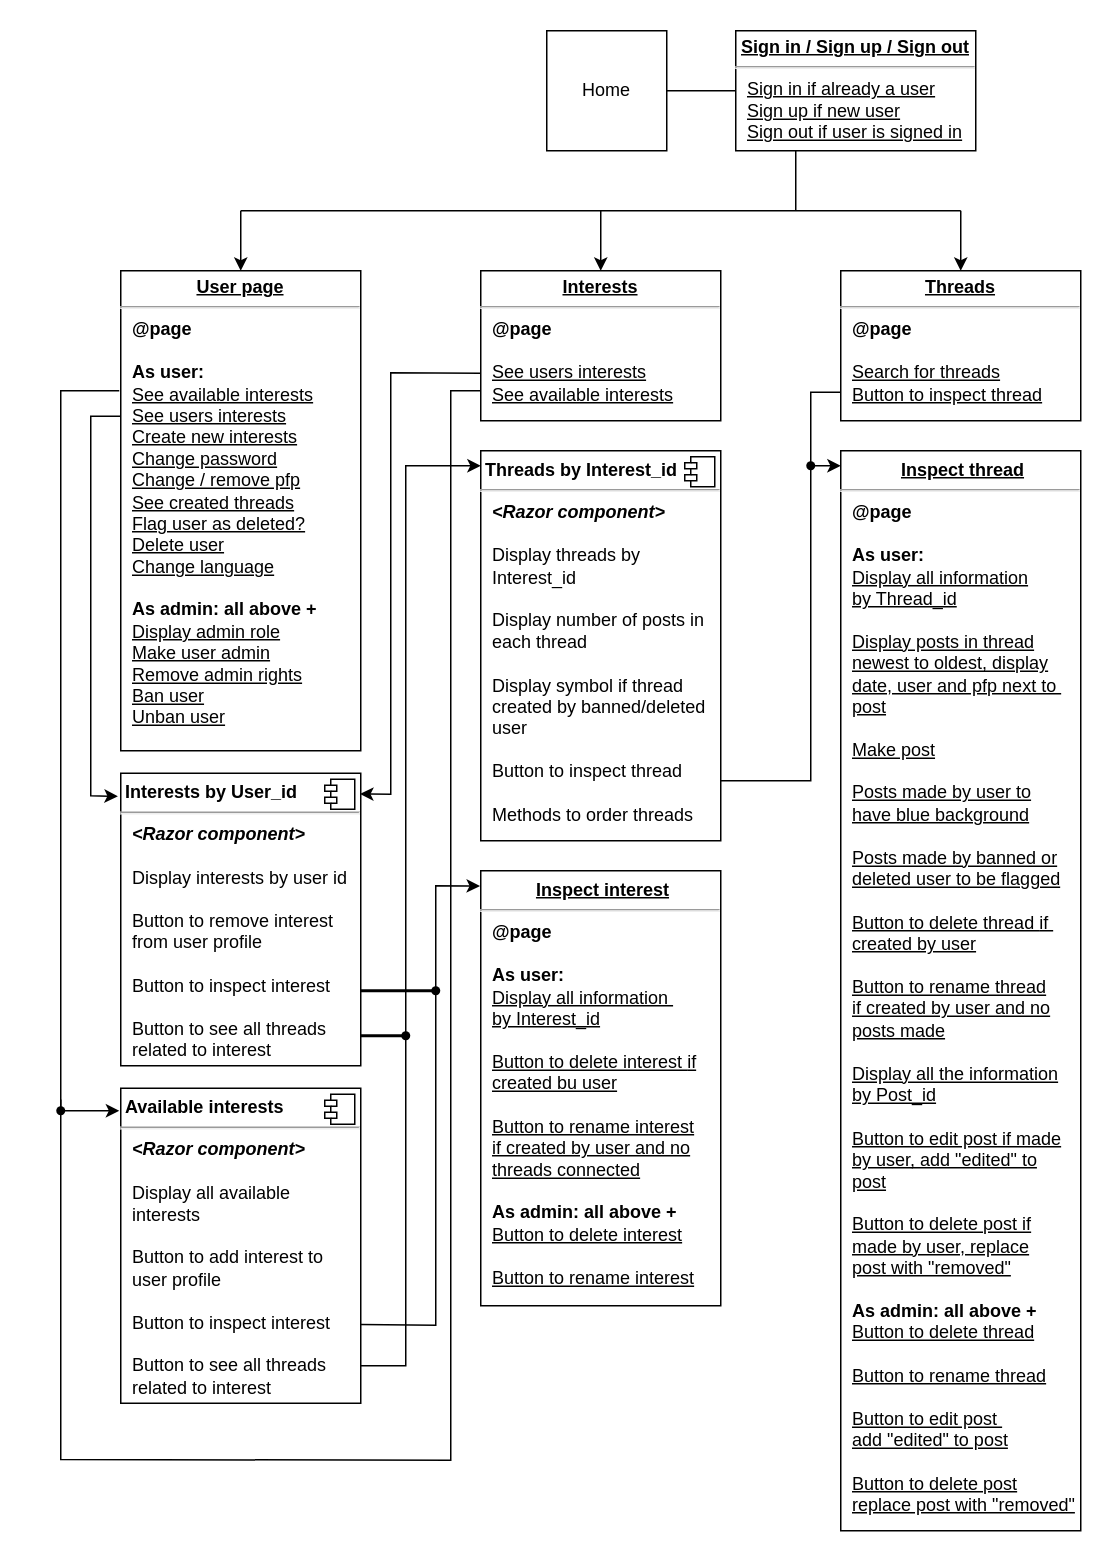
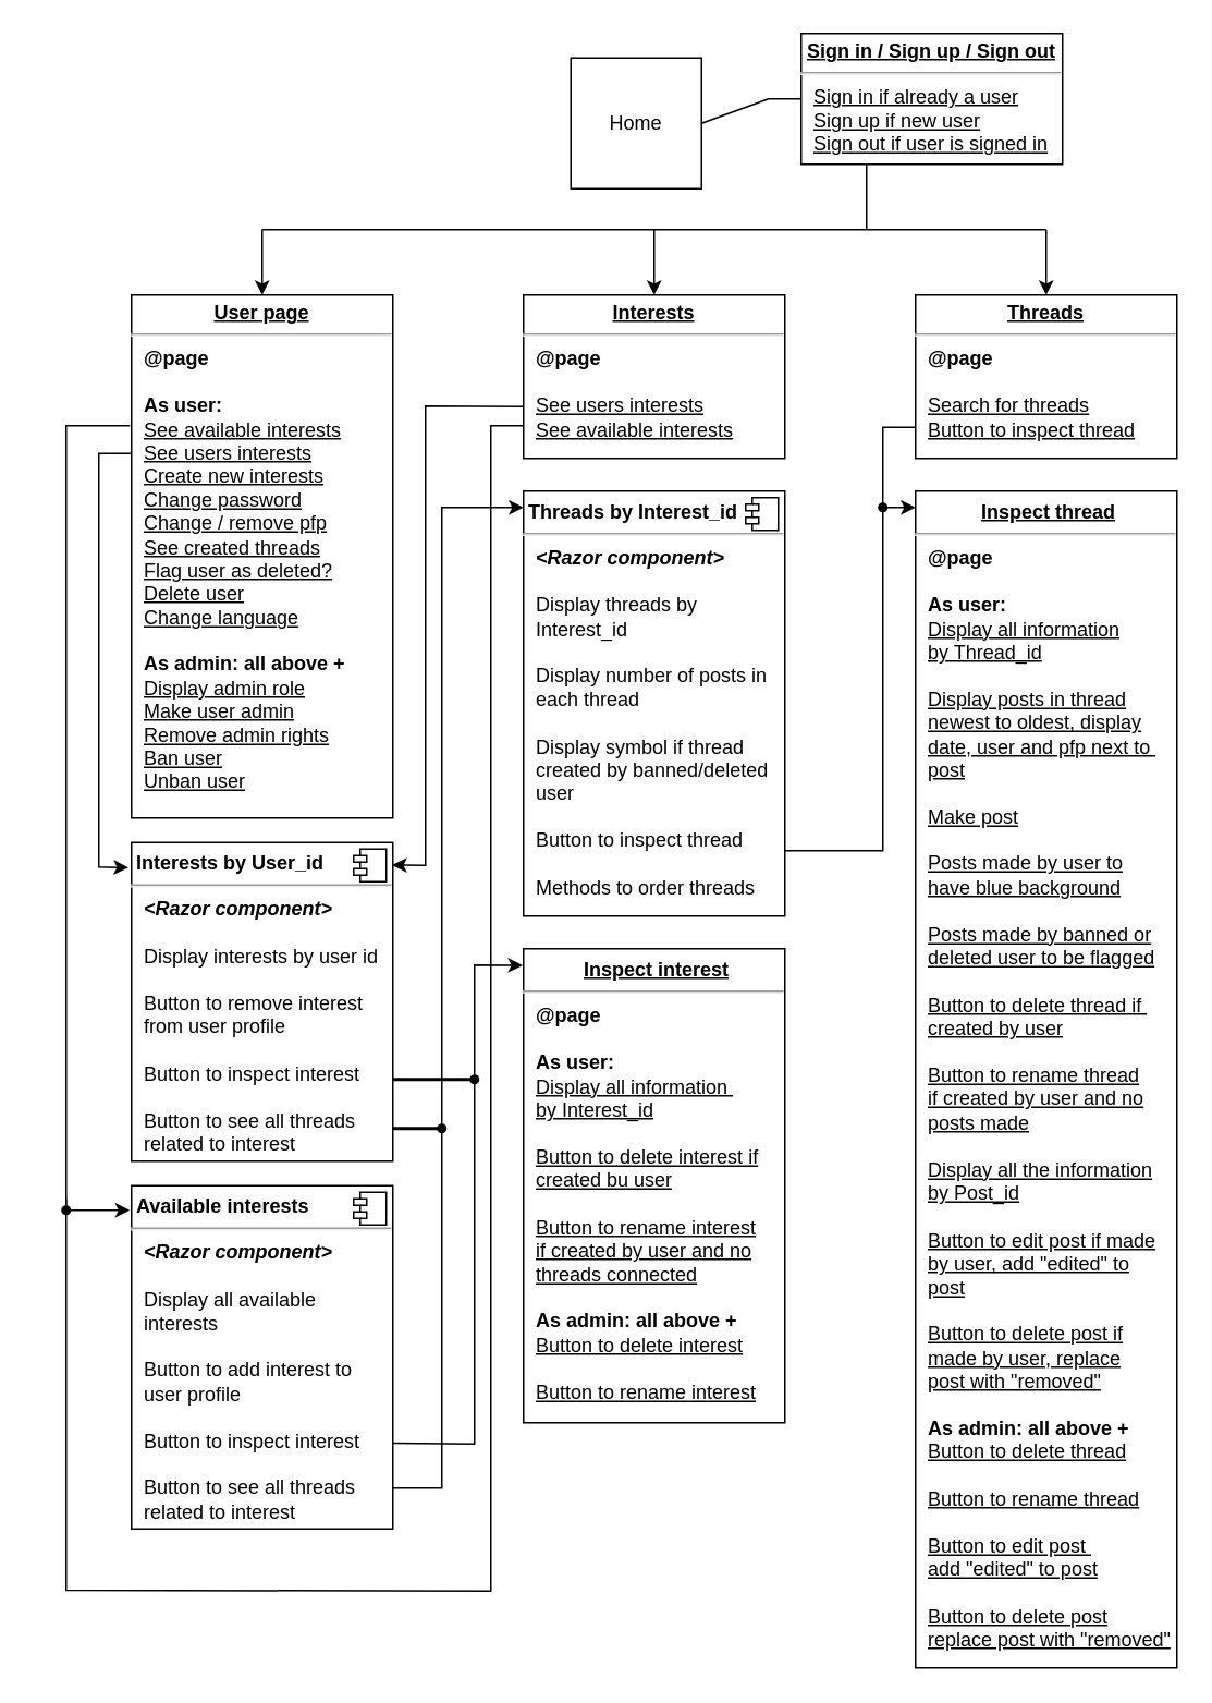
- <mxCell id="2" value="Home" style="whiteSpace=wrap;html=1;aspect=fixed;" parent="1" vertex="1"><mxGeometry x="364" y="20" width="80" height="80" as="geometry" /></mxCell>
+ <mxCell id="2" value="Home" style="whiteSpace=wrap;html=1;aspect=fixed;" parent="1" vertex="1"><mxGeometry x="349" y="35" width="80" height="80" as="geometry" /></mxCell>
